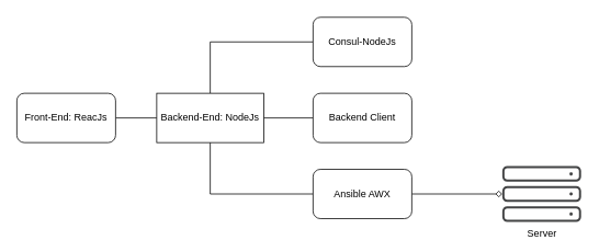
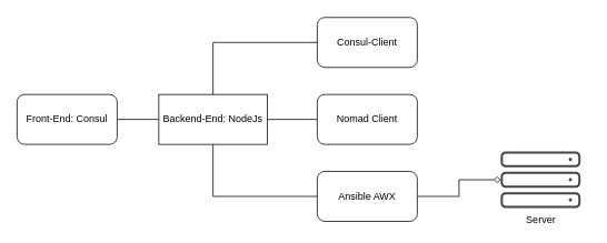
- <mxCell id="8" value="Consul-NodeJs" style="rounded=1;whiteSpace=wrap;html=1;" vertex="1" parent="1"><mxGeometry x="380" y="20.5" width="120" height="60" as="geometry" /></mxCell>
+ <mxCell id="8" value="Consul-Client" style="rounded=1;whiteSpace=wrap;html=1;" vertex="1" parent="1"><mxGeometry x="380" y="20.5" width="120" height="60" as="geometry" /></mxCell>
- <mxCell id="3" value="Front-End: ReacJs" style="rounded=1;whiteSpace=wrap;html=1;" vertex="1" parent="1"><mxGeometry x="20" y="113" width="120" height="60" as="geometry" /></mxCell>
+ <mxCell id="3" value="Front-End: Consul" style="rounded=1;whiteSpace=wrap;html=1;" vertex="1" parent="1"><mxGeometry x="20" y="113" width="120" height="60" as="geometry" /></mxCell>
- <mxCell id="9" value="Backend Client" style="rounded=1;whiteSpace=wrap;html=1;" vertex="1" parent="1"><mxGeometry x="380" y="113" width="120" height="60" as="geometry" /></mxCell>
+ <mxCell id="9" value="Nomad Client" style="rounded=1;whiteSpace=wrap;html=1;" vertex="1" parent="1"><mxGeometry x="380" y="113" width="120" height="60" as="geometry" /></mxCell>
- <mxCell id="12" value="Server" style="sketch=0;pointerEvents=1;shadow=0;dashed=0;html=1;strokeColor=none;fillColor=#434445;aspect=fixed;labelPosition=center;verticalLabelPosition=bottom;verticalAlign=top;align=center;outlineConnect=0;shape=mxgraph.vvd.physical_storage;" vertex="1" parent="1"><mxGeometry x="610" y="201.5" width="95.77" height="68" as="geometry" /></mxCell>
+ <mxCell id="12" value="Server" style="sketch=0;pointerEvents=1;shadow=0;dashed=0;html=1;strokeColor=none;fillColor=#434445;aspect=fixed;labelPosition=center;verticalLabelPosition=bottom;verticalAlign=top;align=center;outlineConnect=0;shape=mxgraph.vvd.physical_storage;" vertex="1" parent="1"><mxGeometry x="600" y="181.5" width="95.77" height="68" as="geometry" /></mxCell>
